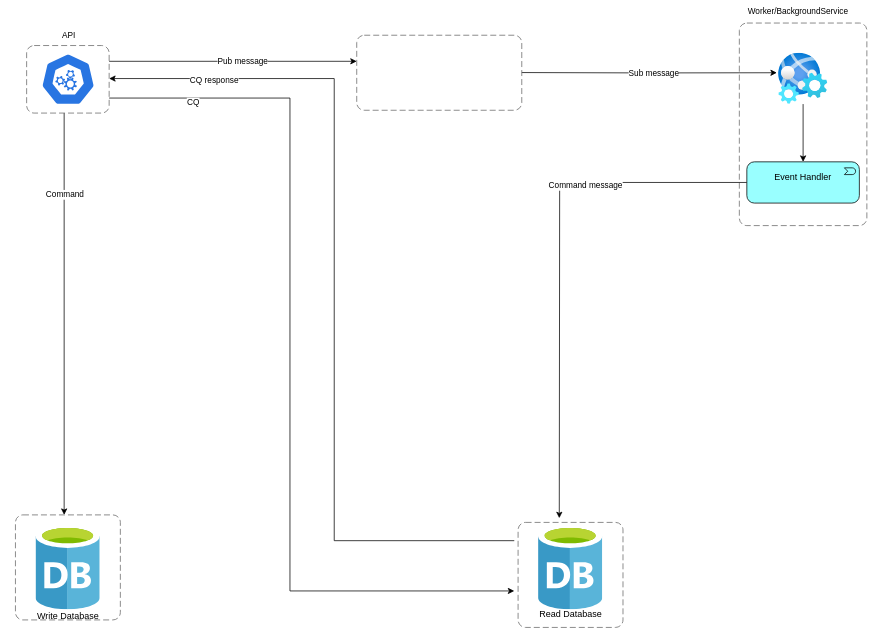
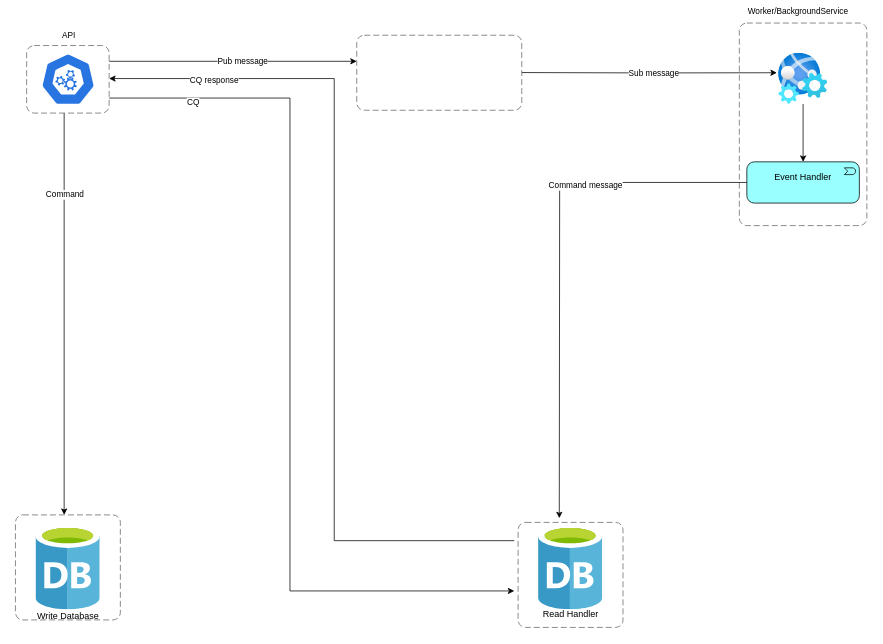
- <mxCell id="19" value="Read Database" style="text;html=1;align=center;verticalAlign=middle;resizable=0;points=[];autosize=1;strokeColor=none;fillColor=none;" parent="1" vertex="1"><mxGeometry x="705" y="802.51" width="110" height="30" as="geometry" /></mxCell>
+ <mxCell id="19" value="Read Handler" style="text;html=1;align=center;verticalAlign=middle;resizable=0;points=[];autosize=1;strokeColor=none;fillColor=none;" parent="1" vertex="1"><mxGeometry x="705" y="802.51" width="110" height="30" as="geometry" /></mxCell>
